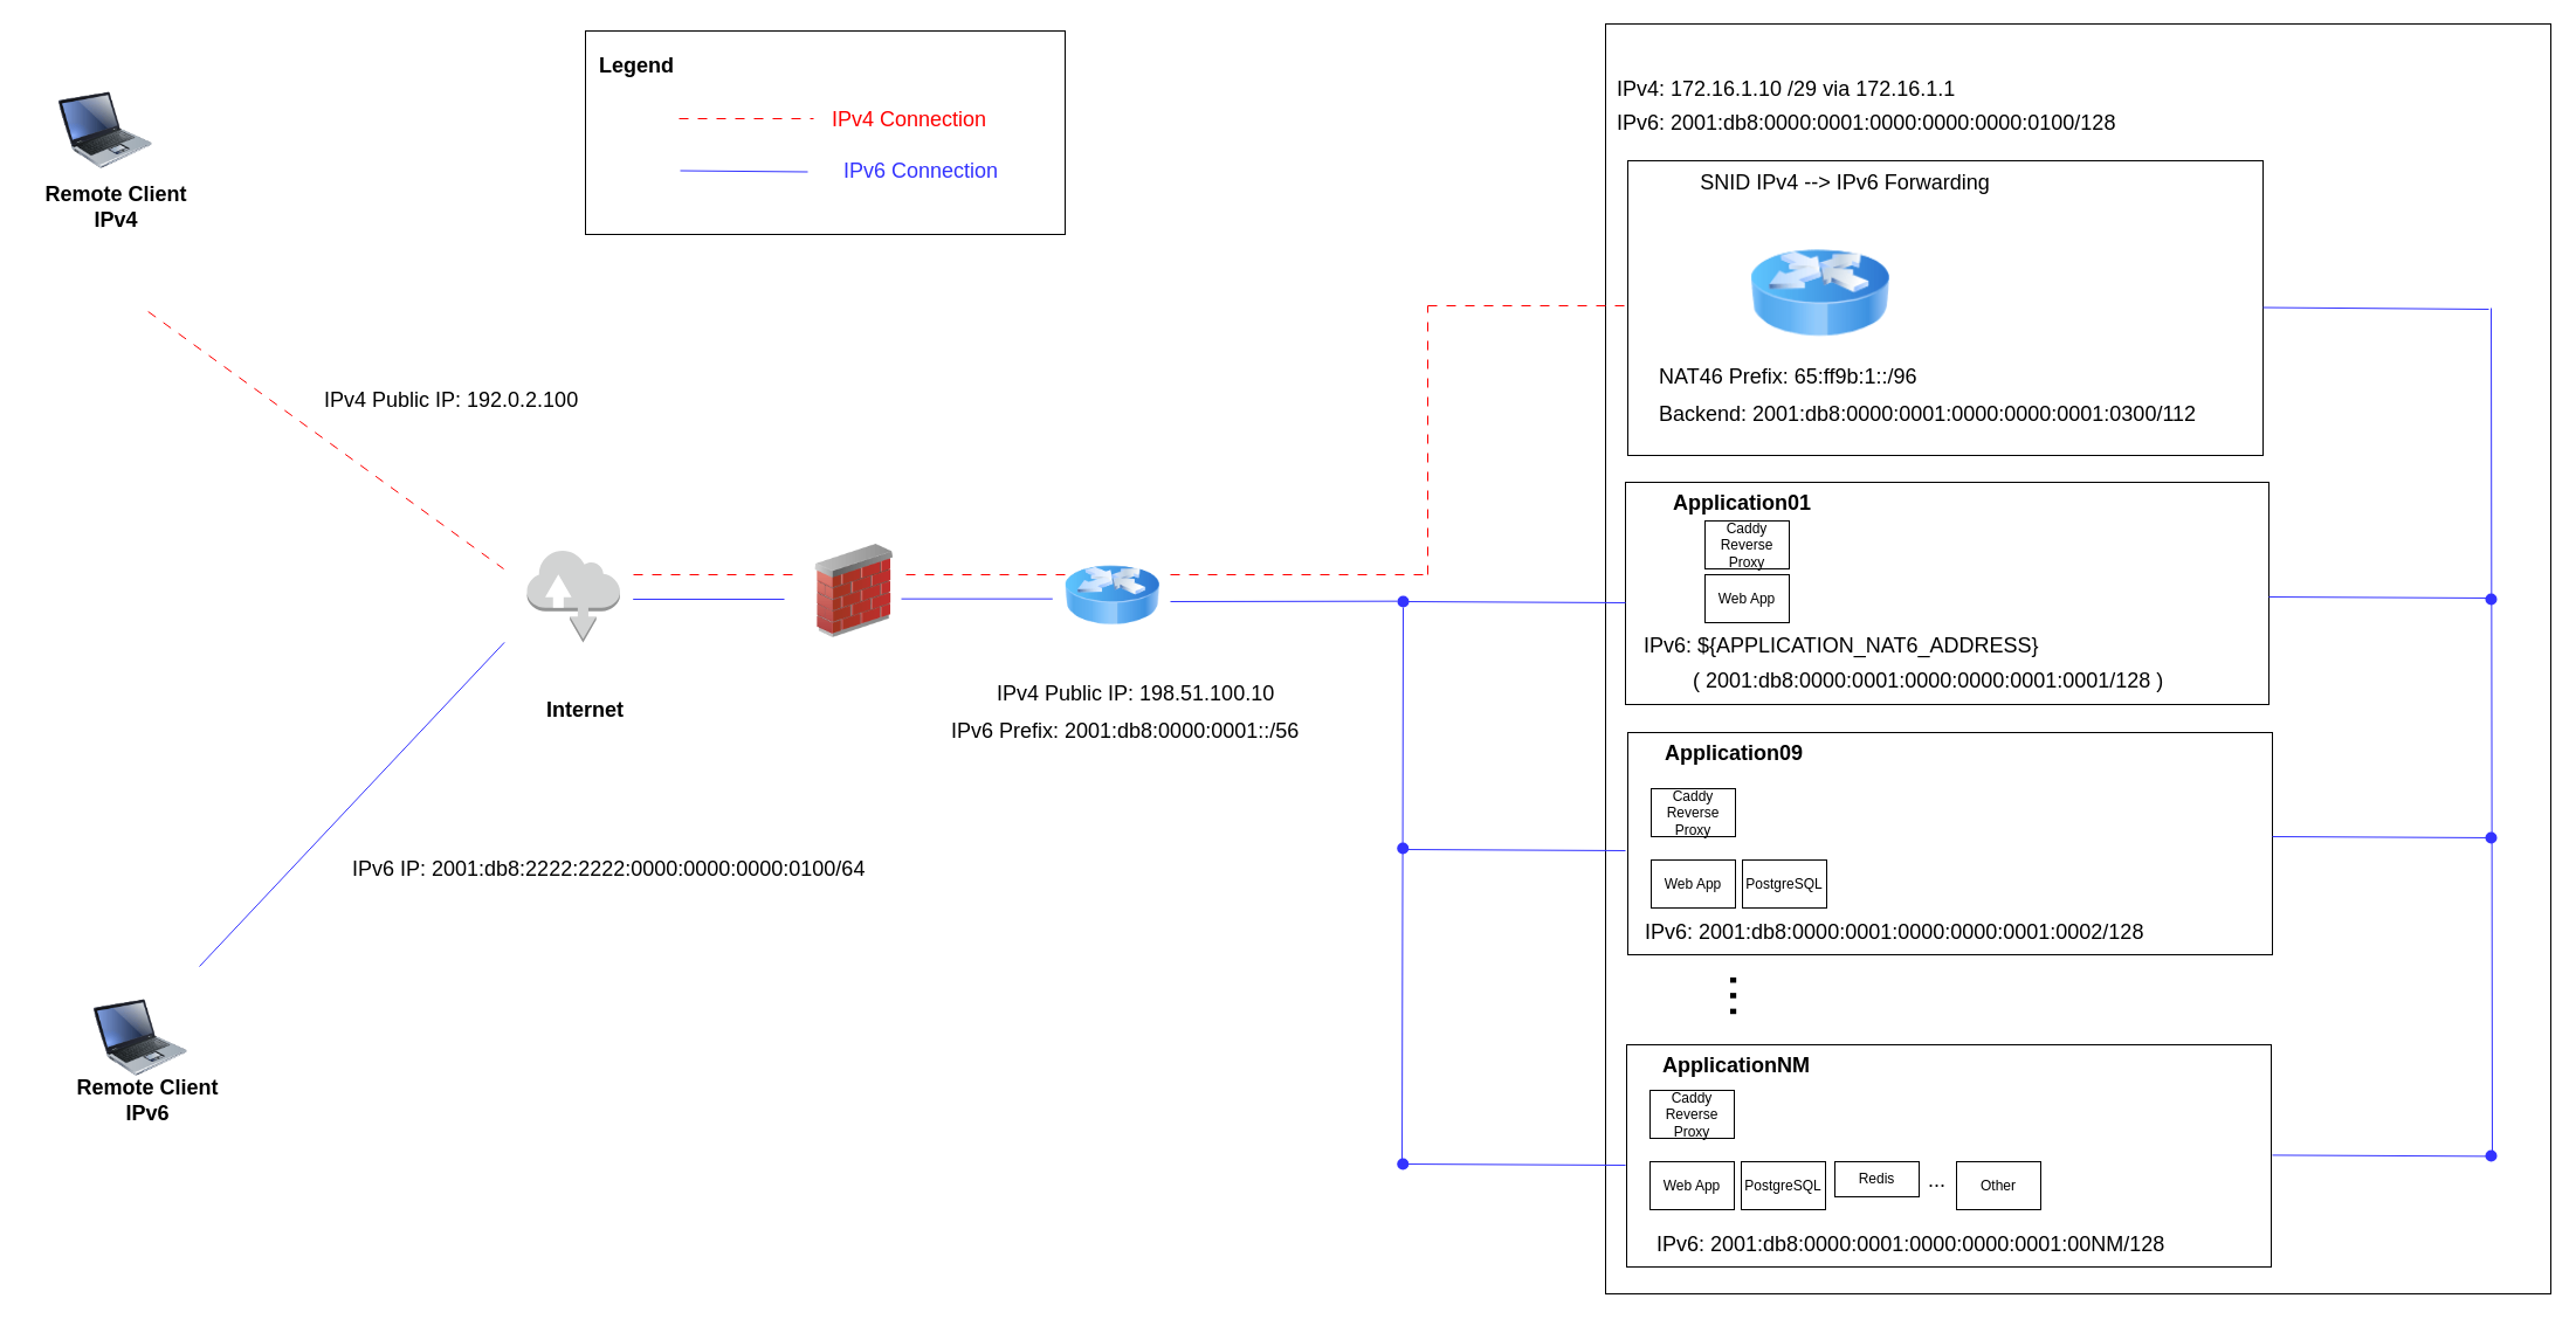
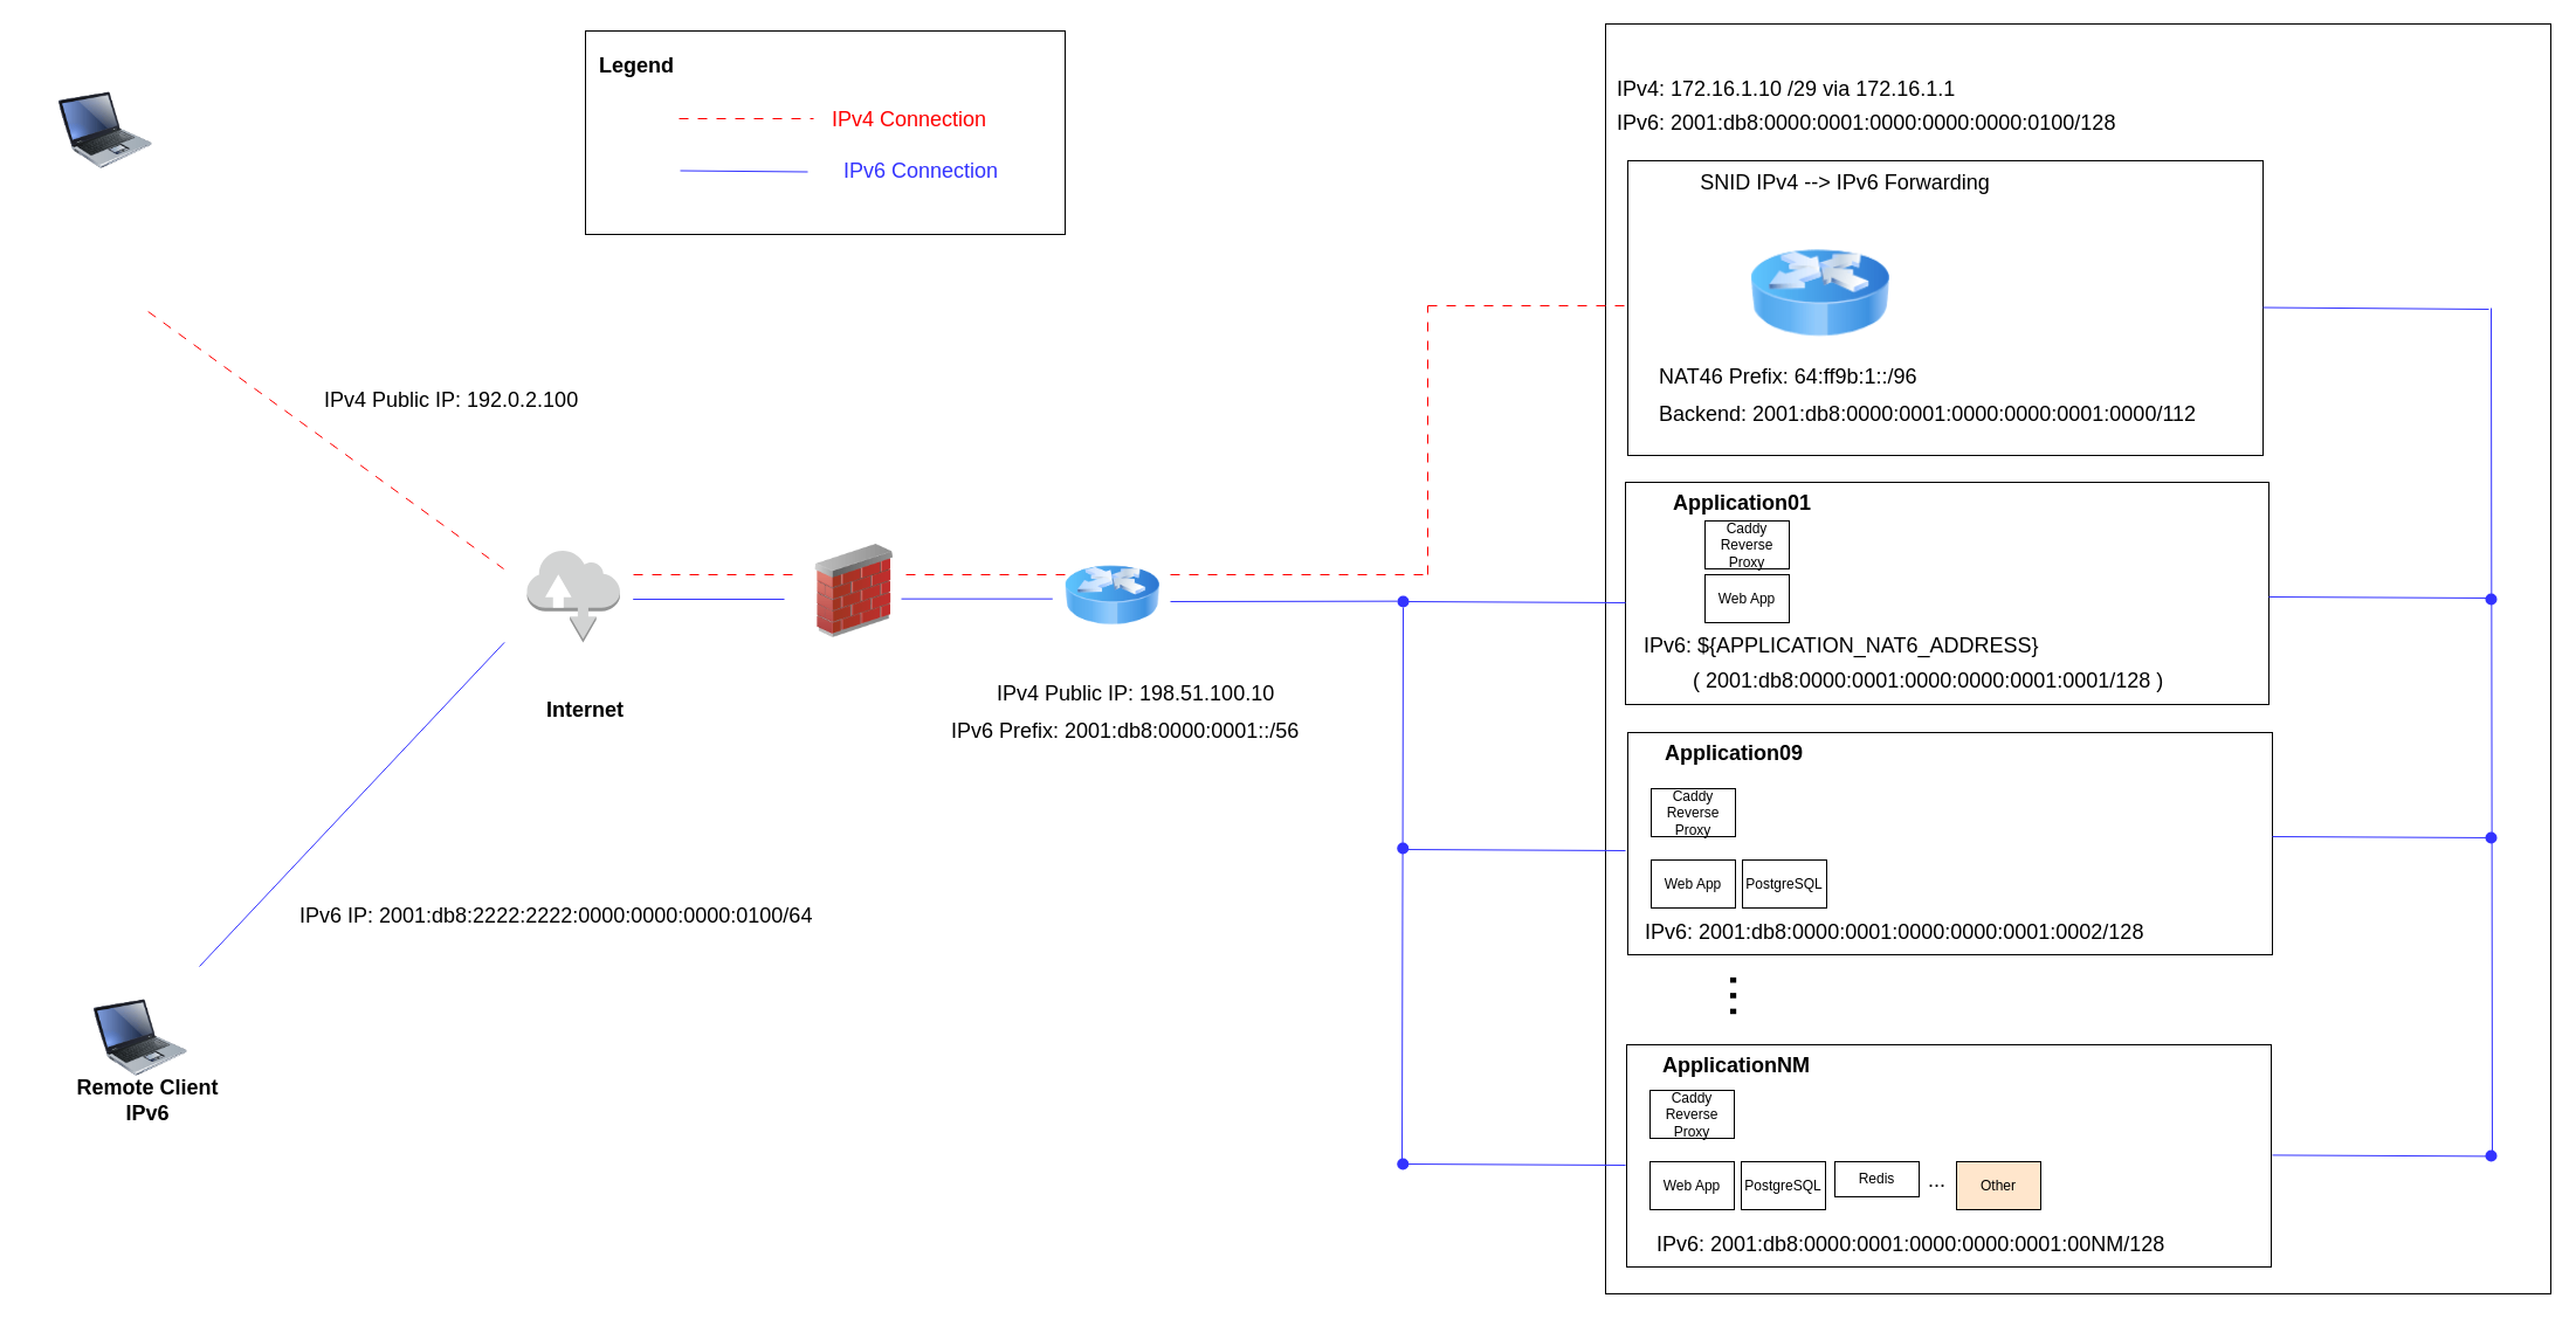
- <mxCell id="59" value="Remote Client IPv4" style="text;html=1;align=center;verticalAlign=middle;whiteSpace=wrap;rounded=0;fontSize=18;fontStyle=1" parent="1" vertex="1"><mxGeometry x="20" y="161" width="158" height="32" as="geometry" /></mxCell>
- <mxCell id="36" value="NAT46 Prefix:&amp;nbsp;65:ff9b:1::/96" style="text;html=1;align=left;verticalAlign=middle;whiteSpace=wrap;rounded=0;fontSize=18;fontStyle=0" parent="1" vertex="1"><mxGeometry x="1416" y="306" width="232" height="32" as="geometry" /></mxCell>
+ <mxCell id="36" value="NAT46 Prefix:&amp;nbsp;64:ff9b:1::/96" style="text;html=1;align=left;verticalAlign=middle;whiteSpace=wrap;rounded=0;fontSize=18;fontStyle=0" parent="1" vertex="1"><mxGeometry x="1416" y="306" width="232" height="32" as="geometry" /></mxCell>
- <mxCell id="37" value="Backend: 2001:db8:0000:0001:0000:0000:0001:0300/112" style="text;html=1;align=left;verticalAlign=middle;whiteSpace=wrap;rounded=0;fontSize=18;fontStyle=0" parent="1" vertex="1"><mxGeometry x="1416" y="338" width="504" height="32" as="geometry" /></mxCell>
+ <mxCell id="37" value="Backend: 2001:db8:0000:0001:0000:0000:0001:0000/112" style="text;html=1;align=left;verticalAlign=middle;whiteSpace=wrap;rounded=0;fontSize=18;fontStyle=0" parent="1" vertex="1"><mxGeometry x="1416" y="338" width="504" height="32" as="geometry" /></mxCell>
- <mxCell id="61" value="IPv6 IP: 2001:db8:2222:2222:0000:0000:0000:0100/64" style="text;html=1;align=left;verticalAlign=middle;whiteSpace=wrap;rounded=0;fontSize=18;fontStyle=0" parent="1" vertex="1"><mxGeometry x="299" y="727" width="594" height="32" as="geometry" /></mxCell>
+ <mxCell id="61" value="IPv6 IP: 2001:db8:2222:2222:0000:0000:0000:0100/64" style="text;html=1;align=left;verticalAlign=middle;whiteSpace=wrap;rounded=0;fontSize=18;fontStyle=0" parent="1" vertex="1"><mxGeometry x="254" y="767" width="594" height="32" as="geometry" /></mxCell>
- <mxCell id="34" value="Other" style="rounded=0;whiteSpace=wrap;html=1;" parent="1" vertex="1"><mxGeometry x="1672" y="993" width="72" height="41" as="geometry" /></mxCell>
+ <mxCell id="34" value="Other" style="rounded=0;whiteSpace=wrap;html=1;fillColor=#ffe6cc;" parent="1" vertex="1"><mxGeometry x="1672" y="993" width="72" height="41" as="geometry" /></mxCell>
